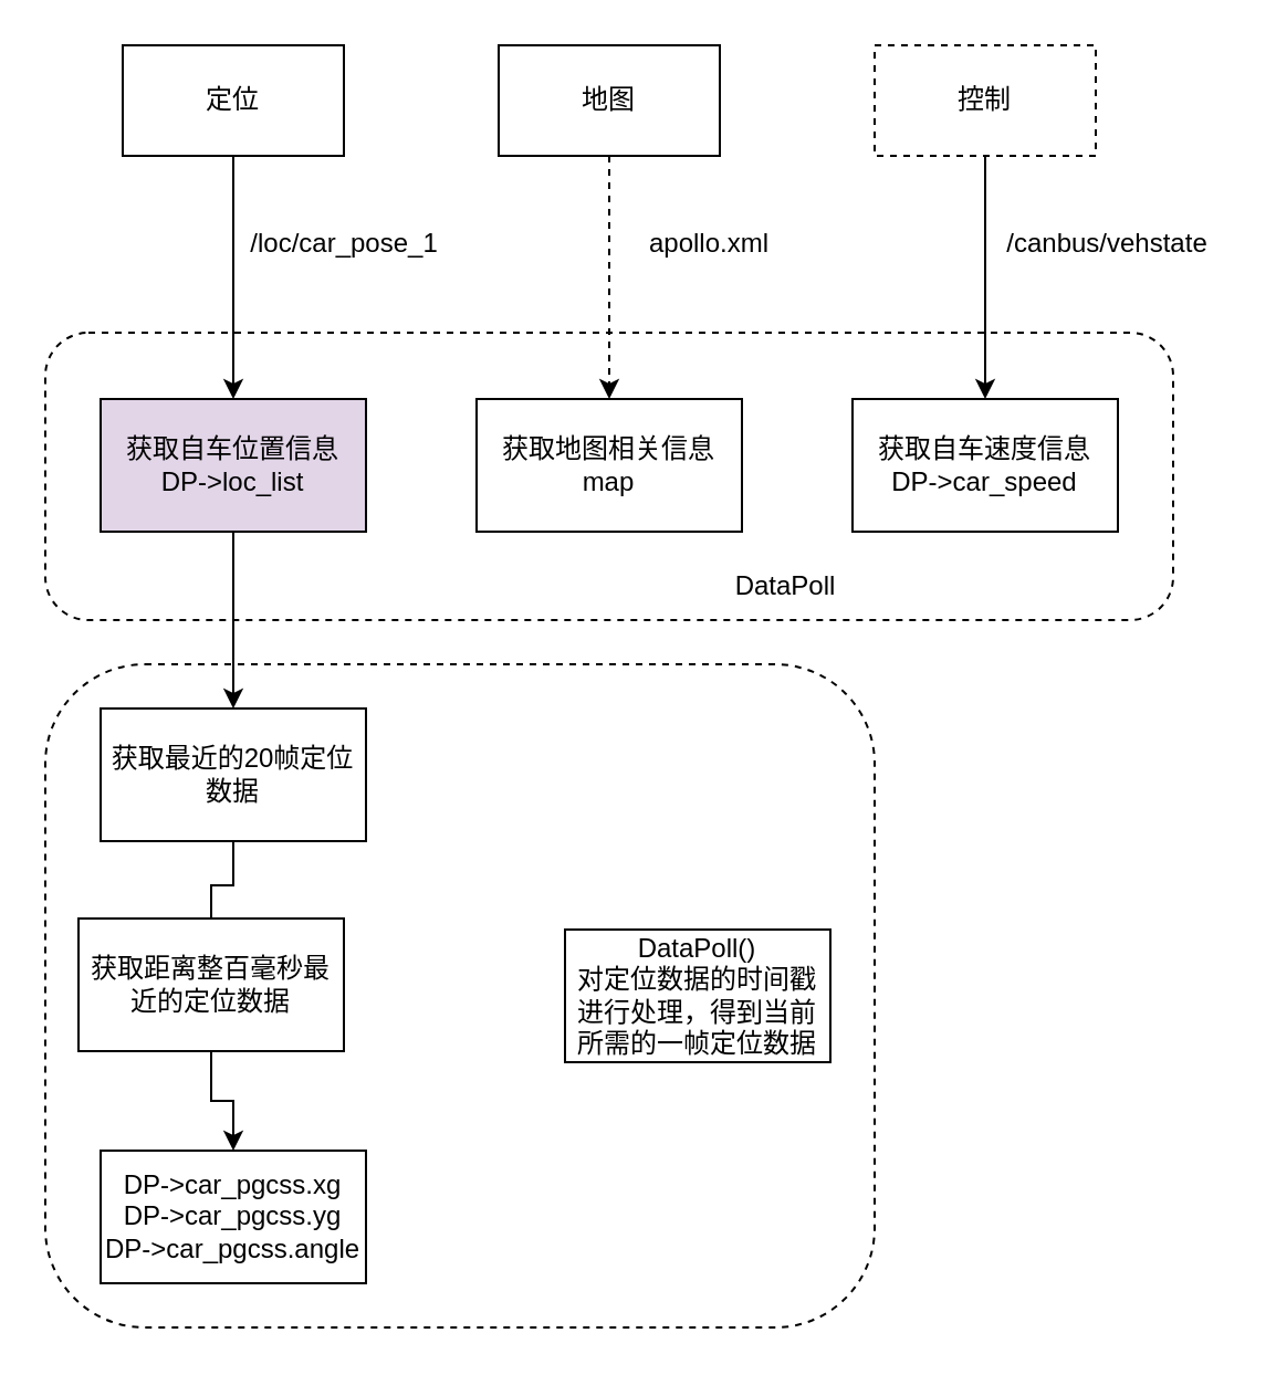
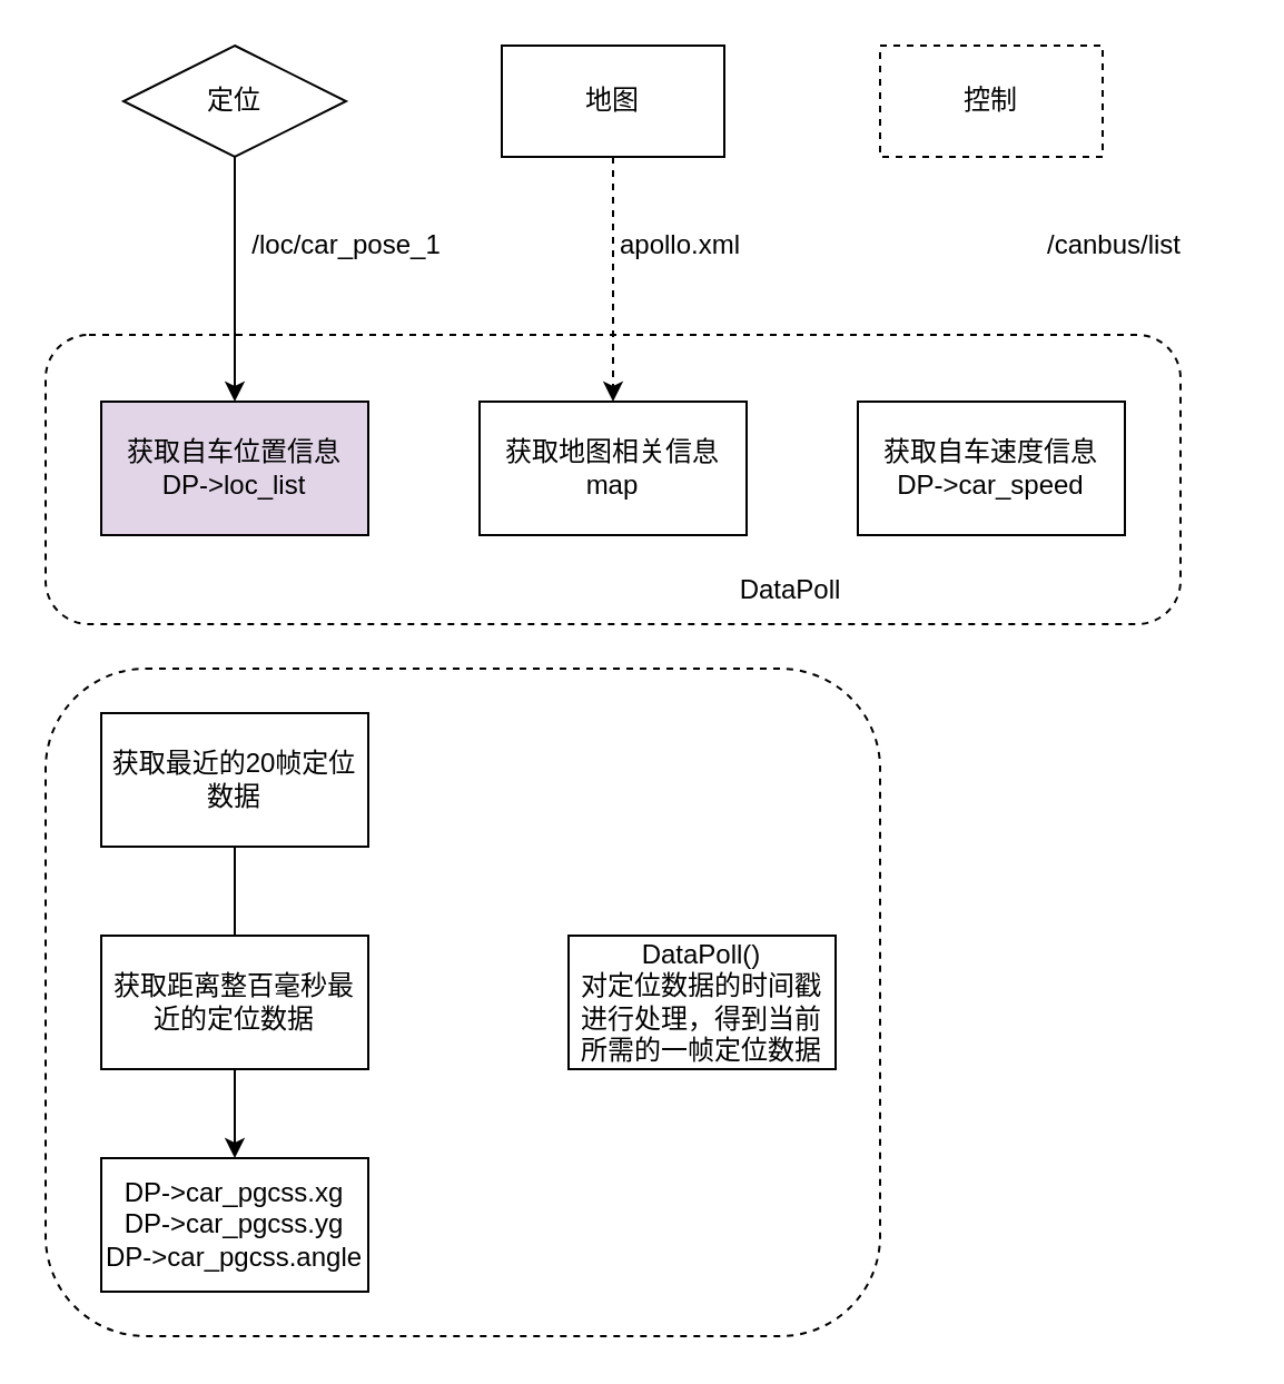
- <mxCell id="3" value="定位" style="rounded=0;whiteSpace=wrap;html=1;" parent="1" vertex="1"><mxGeometry x="55" y="20" width="100" height="50" as="geometry" /></mxCell>
+ <mxCell id="3" value="定位" style="rhombus;whiteSpace=wrap;html=1;" parent="1" vertex="1"><mxGeometry x="55" y="20" width="100" height="50" as="geometry" /></mxCell>
- <mxCell id="10" value="apollo.xml" style="text;html=1;align=center;verticalAlign=middle;resizable=0;points=[];autosize=1;strokeColor=none;fillColor=none;" vertex="1" parent="1"><mxGeometry x="285" y="100" width="70" height="20" as="geometry" /></mxCell>
+ <mxCell id="10" value="apollo.xml" style="text;html=1;align=center;verticalAlign=middle;resizable=0;points=[];autosize=1;strokeColor=none;fillColor=none;" vertex="1" parent="1"><mxGeometry x="270" y="100" width="70" height="20" as="geometry" /></mxCell>
- <mxCell id="11" value="/canbus/vehstate" style="text;html=1;align=center;verticalAlign=middle;resizable=0;points=[];autosize=1;strokeColor=none;fillColor=none;" vertex="1" parent="1"><mxGeometry x="445" y="100" width="110" height="20" as="geometry" /></mxCell>
+ <mxCell id="11" value="/canbus/list" style="text;html=1;align=center;verticalAlign=middle;resizable=0;points=[];autosize=1;strokeColor=none;fillColor=none;" vertex="1" parent="1"><mxGeometry x="445" y="100" width="110" height="20" as="geometry" /></mxCell>
- <mxCell id="6" style="edgeStyle=orthogonalEdgeStyle;rounded=0;orthogonalLoop=1;jettySize=auto;html=1;entryX=0.5;entryY=0;entryDx=0;entryDy=0;" edge="1" parent="1" source="7" target="15"><mxGeometry relative="1" as="geometry" /></mxCell>
- <mxCell id="12" value="" style="edgeStyle=orthogonalEdgeStyle;rounded=0;orthogonalLoop=1;jettySize=auto;html=1;" edge="1" parent="1" source="13" target="18"><mxGeometry relative="1" as="geometry" /></mxCell>
- <mxCell id="20" value="获取距离整百毫秒最近的定位数据" style="whiteSpace=wrap;html=1;rounded=0;" vertex="1" parent="1"><mxGeometry x="35" y="415" width="120" height="60" as="geometry" /></mxCell>
+ <mxCell id="20" value="获取距离整百毫秒最近的定位数据" style="whiteSpace=wrap;html=1;rounded=0;" vertex="1" parent="1"><mxGeometry x="45" y="420" width="120" height="60" as="geometry" /></mxCell>
